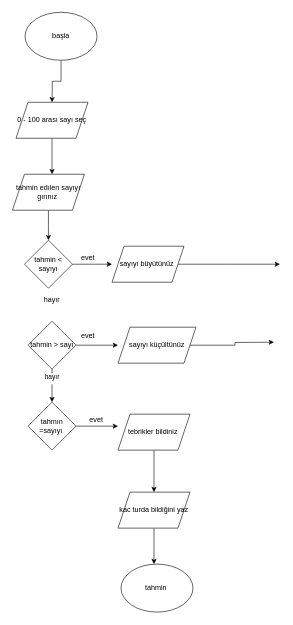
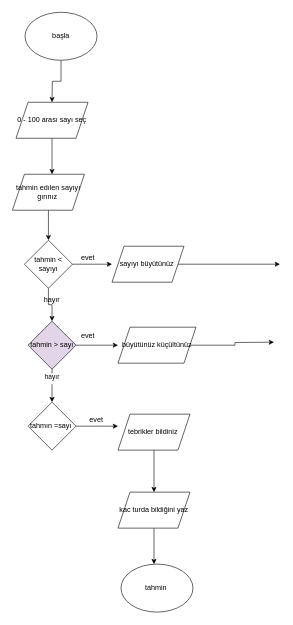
+ <mxCell id="9" style="edgeStyle=orthogonalEdgeStyle;rounded=0;orthogonalLoop=1;jettySize=auto;html=1;exitX=0.5;exitY=1;exitDx=0;exitDy=0;entryX=0.5;entryY=0;entryDx=0;entryDy=0;" parent="1" source="10" target="13" edge="1"><mxGeometry relative="1" as="geometry" /></mxCell>
- <mxCell id="13" value="tahmin &amp;gt; sayı" style="rhombus;whiteSpace=wrap;html=1;" parent="1" vertex="1"><mxGeometry x="46" y="535" width="80" height="80" as="geometry" /></mxCell>
+ <mxCell id="13" value="tahmin &amp;gt; sayı" style="rhombus;whiteSpace=wrap;html=1;fillColor=#e1d5e7;" parent="1" vertex="1"><mxGeometry x="46" y="535" width="80" height="80" as="geometry" /></mxCell>
- <mxCell id="19" value="sayıyı küçültünüz" style="shape=parallelogram;perimeter=parallelogramPerimeter;whiteSpace=wrap;html=1;fixedSize=1;" parent="1" vertex="1"><mxGeometry x="196" y="545" width="130" height="60" as="geometry" /></mxCell>
+ <mxCell id="19" value="büyütünüz küçültünüz" style="shape=parallelogram;perimeter=parallelogramPerimeter;whiteSpace=wrap;html=1;fixedSize=1;" parent="1" vertex="1"><mxGeometry x="196" y="545" width="130" height="60" as="geometry" /></mxCell>
- <mxCell id="15" value="tahmın =sayıyı&amp;nbsp;" style="rhombus;whiteSpace=wrap;html=1;" parent="1" vertex="1"><mxGeometry x="46" y="670" width="80" height="80" as="geometry" /></mxCell>
+ <mxCell id="15" value="tahmın =sayı&amp;nbsp;" style="rhombus;whiteSpace=wrap;html=1;" parent="1" vertex="1"><mxGeometry x="46" y="670" width="80" height="80" as="geometry" /></mxCell>
